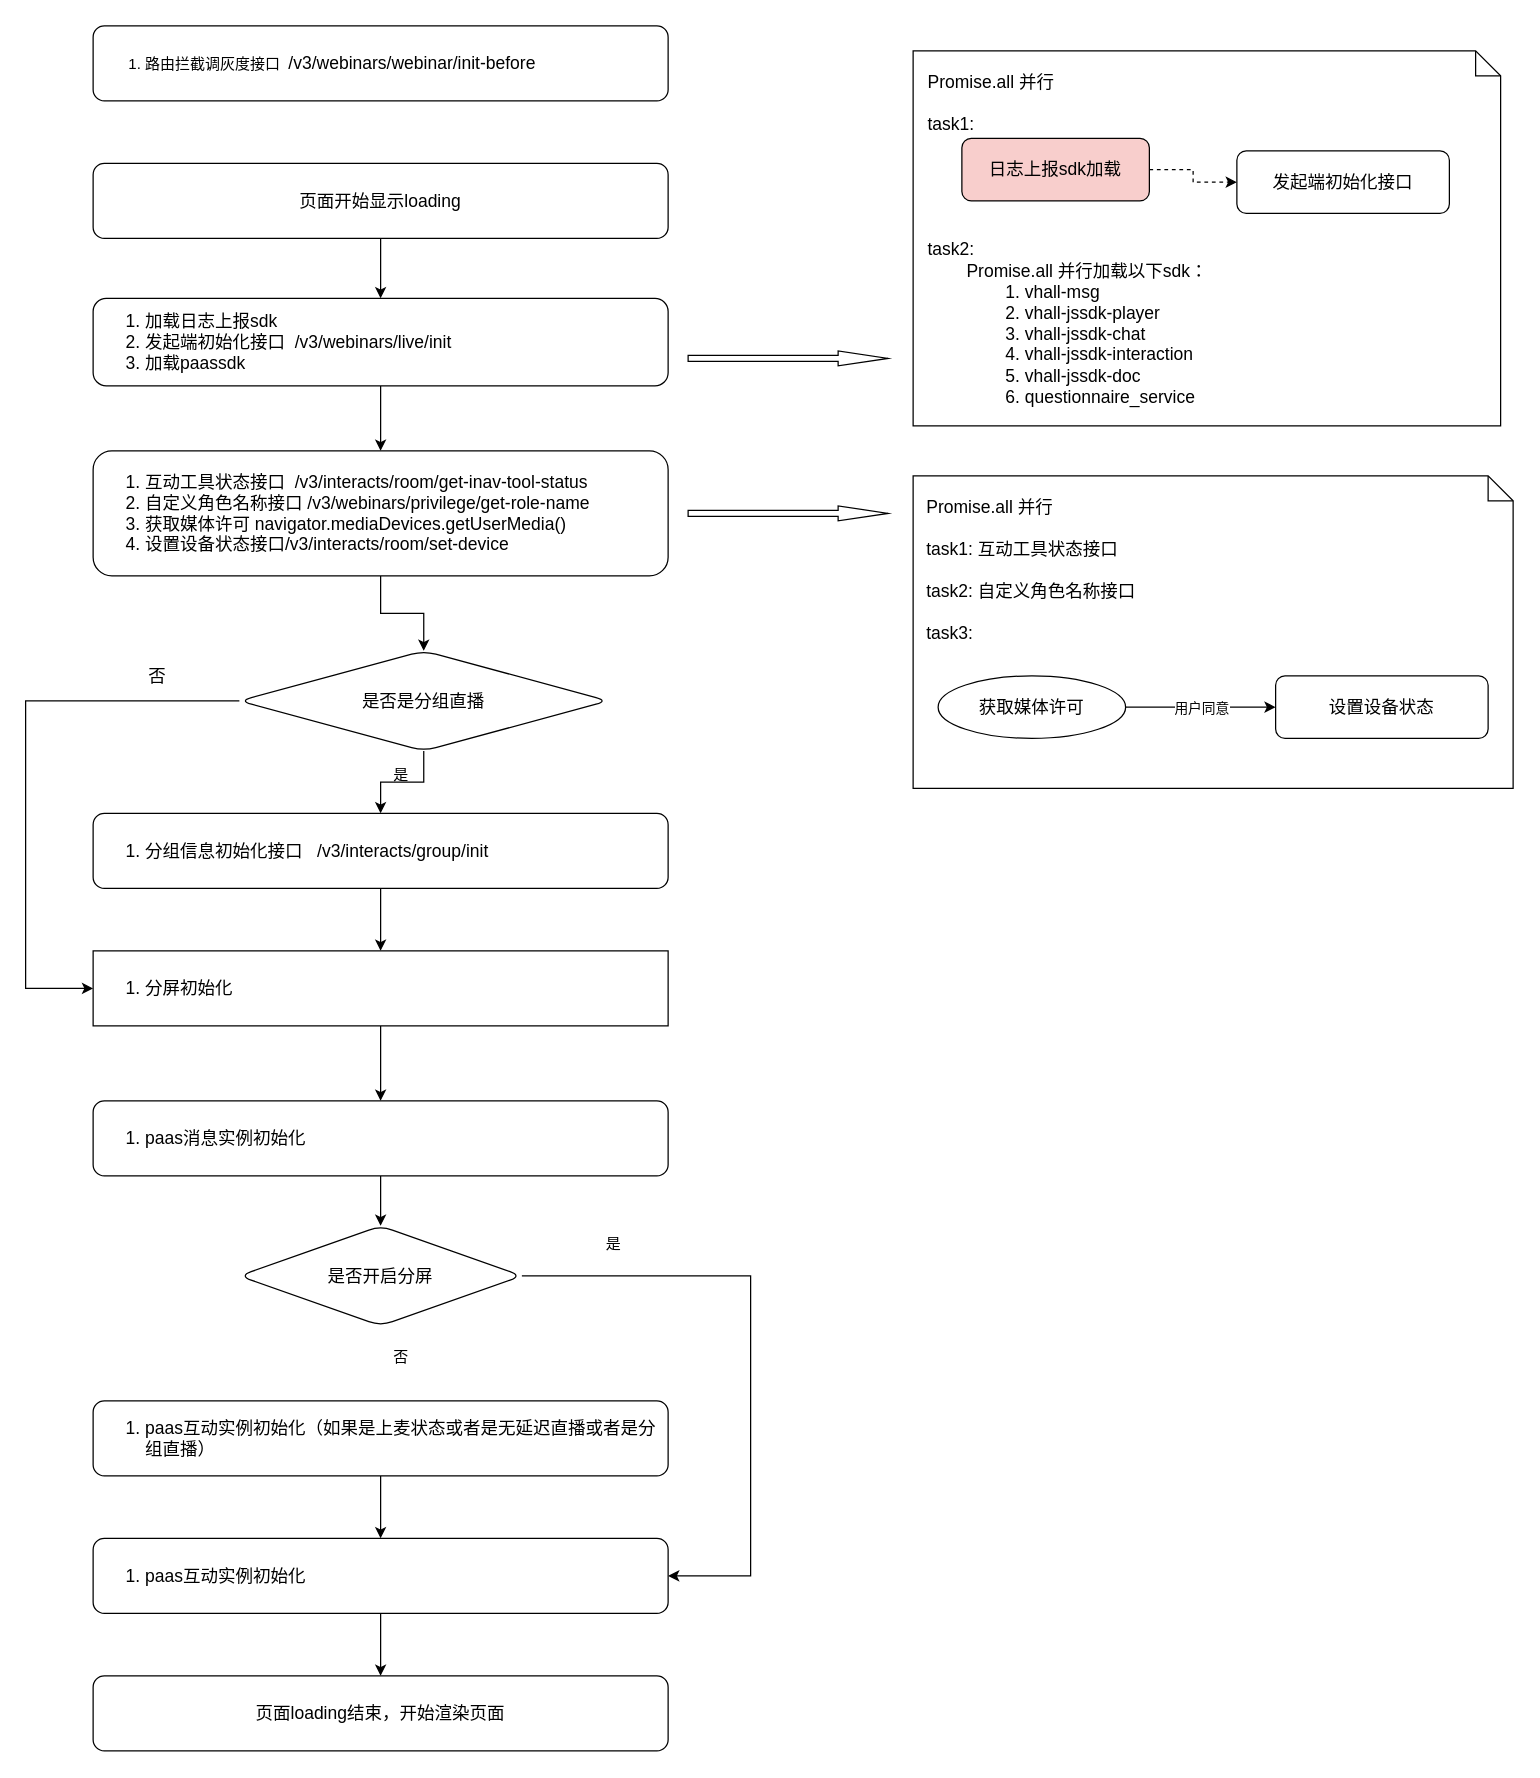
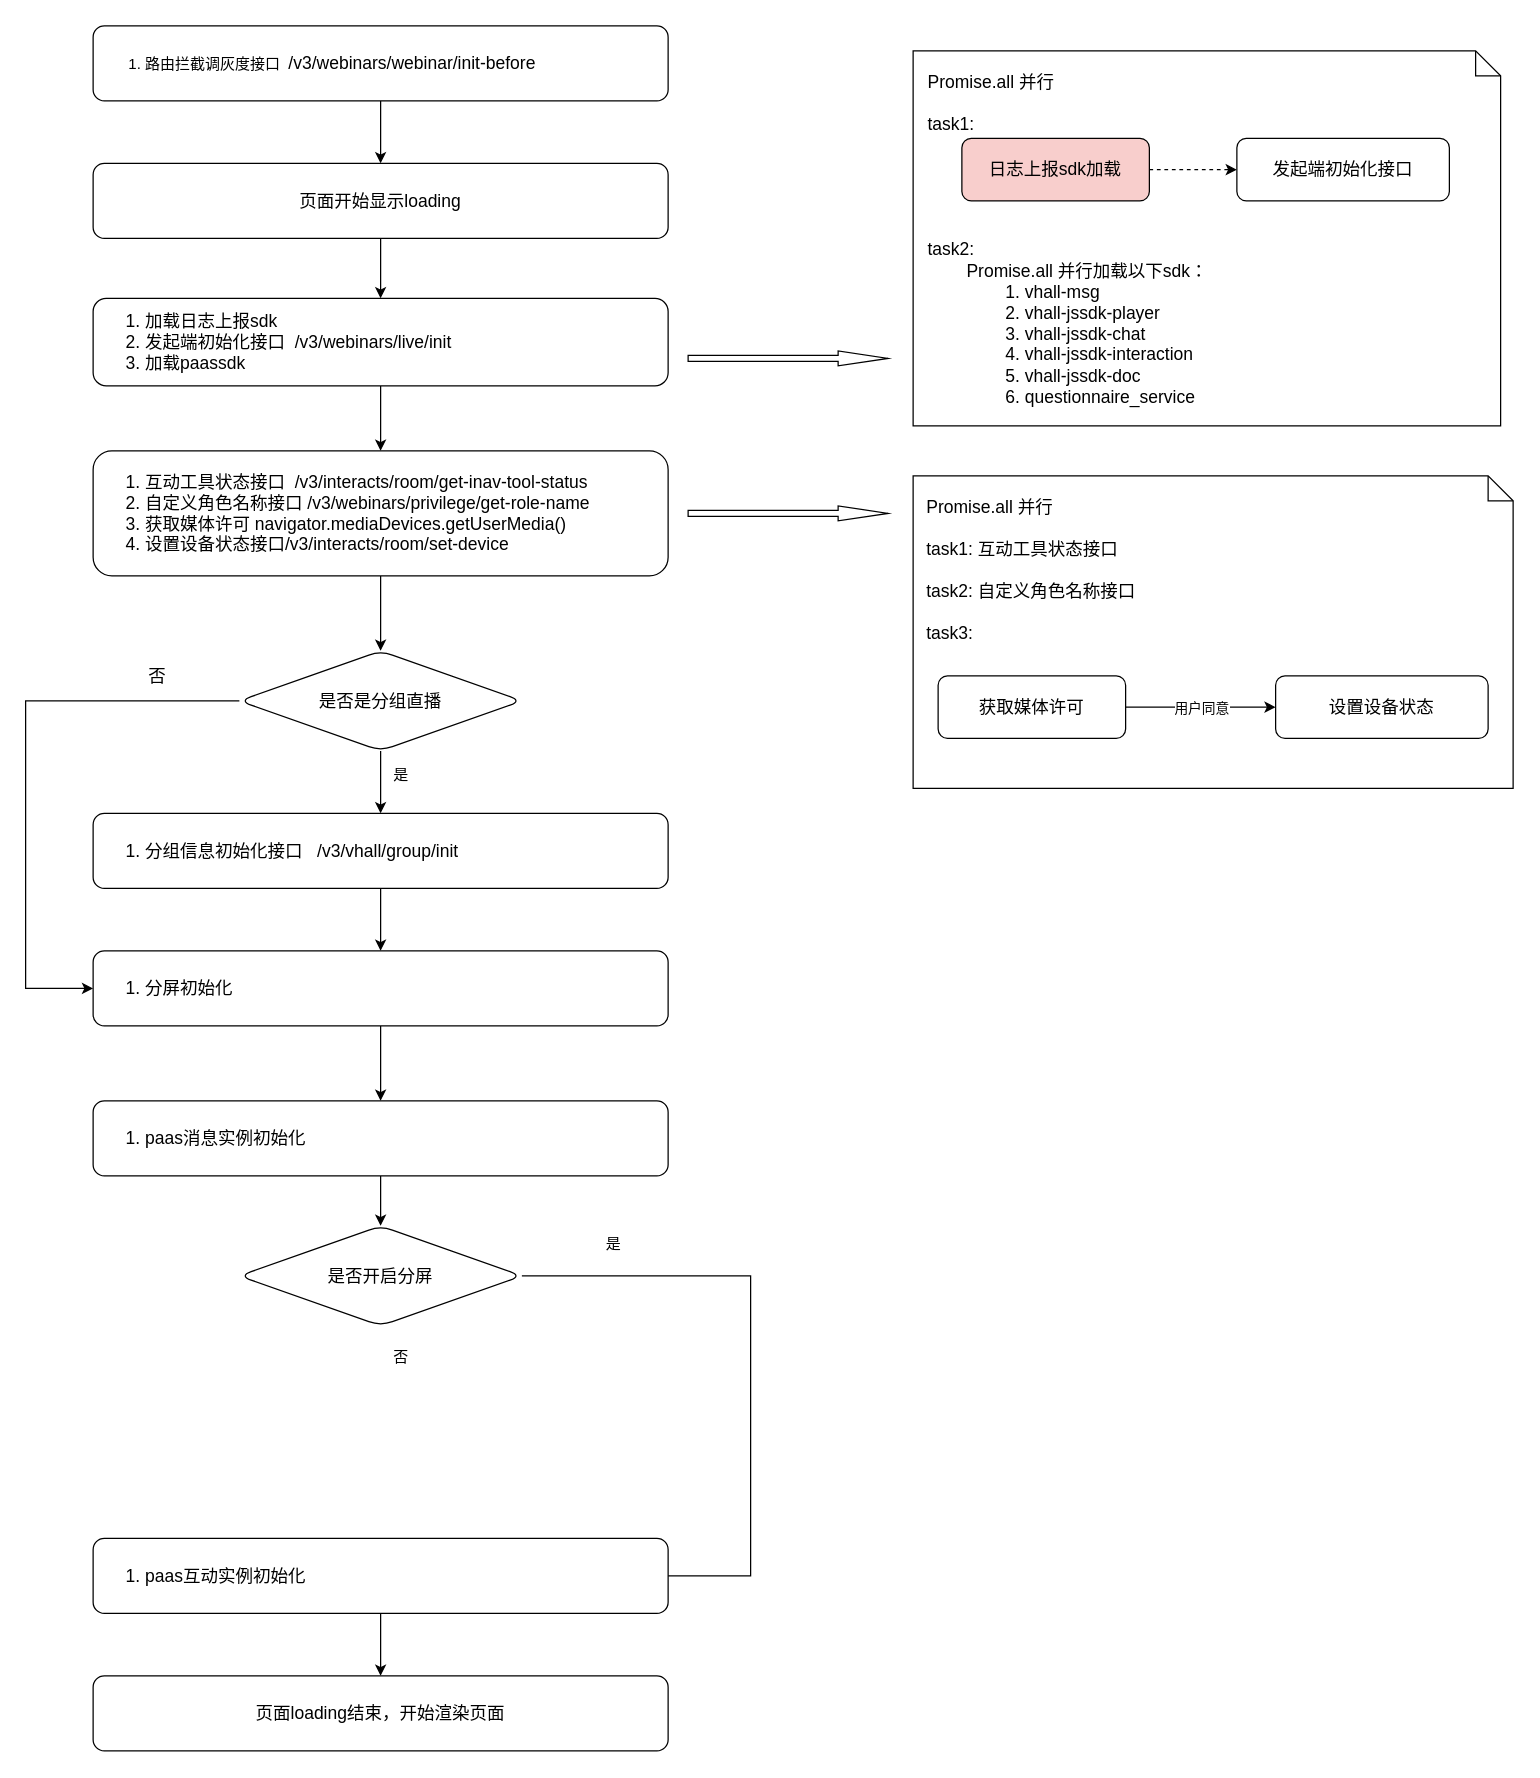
+ <mxCell id="3" value="" style="edgeStyle=orthogonalEdgeStyle;rounded=0;orthogonalLoop=1;jettySize=auto;html=1;" parent="1" source="4" target="6" edge="1"><mxGeometry relative="1" as="geometry" /></mxCell>
- <mxCell id="27" value="发起端初始化接口" style="rounded=1;whiteSpace=wrap;html=1;fontSize=14;" parent="1" vertex="1"><mxGeometry x="989" y="120" width="170" height="50" as="geometry" /></mxCell>
+ <mxCell id="27" value="发起端初始化接口" style="rounded=1;whiteSpace=wrap;html=1;fontSize=14;" parent="1" vertex="1"><mxGeometry x="989" y="110" width="170" height="50" as="geometry" /></mxCell>
- <mxCell id="15" value="&lt;font style=&quot;font-size: 14px;&quot;&gt;是否是分组直播&lt;/font&gt;" style="rhombus;whiteSpace=wrap;html=1;align=center;rounded=1;" parent="1" vertex="1"><mxGeometry x="191" y="520" width="295" height="80" as="geometry" /></mxCell>
+ <mxCell id="15" value="&lt;font style=&quot;font-size: 14px;&quot;&gt;是否是分组直播&lt;/font&gt;" style="rhombus;whiteSpace=wrap;html=1;align=center;rounded=1;" parent="1" vertex="1"><mxGeometry x="191" y="520" width="226" height="80" as="geometry" /></mxCell>
- <mxCell id="33" value="&lt;div style=&quot;text-align: left;&quot;&gt;&lt;span style=&quot;background-color: initial;&quot;&gt;获取媒体许可&lt;/span&gt;&lt;/div&gt;" style="ellipse;whiteSpace=wrap;html=1;fontSize=14;" vertex="1" parent="1"><mxGeometry x="750" y="540" width="150" height="50" as="geometry" /></mxCell>
+ <mxCell id="33" value="&lt;div style=&quot;text-align: left;&quot;&gt;&lt;span style=&quot;background-color: initial;&quot;&gt;获取媒体许可&lt;/span&gt;&lt;/div&gt;" style="rounded=1;whiteSpace=wrap;html=1;fontSize=14;" vertex="1" parent="1"><mxGeometry x="750" y="540" width="150" height="50" as="geometry" /></mxCell>
- <mxCell id="12" value="&lt;ol style=&quot;font-size: 14px;&quot;&gt;&lt;li&gt;&lt;span style=&quot;&quot;&gt;分组信息初始化接口&amp;nbsp; &amp;nbsp;&lt;/span&gt;/v3/interacts/group/init&lt;/li&gt;&lt;/ol&gt;" style="rounded=1;whiteSpace=wrap;html=1;align=left;" parent="1" vertex="1"><mxGeometry x="74" y="650" width="460" height="60" as="geometry" /></mxCell>
+ <mxCell id="12" value="&lt;ol style=&quot;font-size: 14px;&quot;&gt;&lt;li&gt;&lt;span style=&quot;&quot;&gt;分组信息初始化接口&amp;nbsp; &amp;nbsp;&lt;/span&gt;/v3/vhall/group/init&lt;/li&gt;&lt;/ol&gt;" style="rounded=1;whiteSpace=wrap;html=1;align=left;" parent="1" vertex="1"><mxGeometry x="74" y="650" width="460" height="60" as="geometry" /></mxCell>
- <mxCell id="20" value="&lt;ol style=&quot;font-size: 14px;&quot;&gt;&lt;li&gt;分屏初始化&lt;/li&gt;&lt;/ol&gt;" style="whiteSpace=wrap;html=1;align=left;rounded=0;" parent="1" vertex="1"><mxGeometry x="74" y="760" width="460" height="60" as="geometry" /></mxCell>
+ <mxCell id="20" value="&lt;ol style=&quot;font-size: 14px;&quot;&gt;&lt;li&gt;分屏初始化&lt;/li&gt;&lt;/ol&gt;" style="rounded=1;whiteSpace=wrap;html=1;align=left;" parent="1" vertex="1"><mxGeometry x="74" y="760" width="460" height="60" as="geometry" /></mxCell>
- <mxCell id="22" value="&lt;ol style=&quot;font-size: 14px;&quot;&gt;&lt;li&gt;paas互动实例初始化（如果是上麦状态或者是无延迟直播或者是分组直播）&lt;/li&gt;&lt;/ol&gt;" style="rounded=1;whiteSpace=wrap;html=1;align=left;" parent="1" vertex="1"><mxGeometry x="74" y="1120" width="460" height="60" as="geometry" /></mxCell>
- <mxCell id="21" value="" style="edgeStyle=orthogonalEdgeStyle;rounded=0;orthogonalLoop=1;jettySize=auto;html=1;fontSize=14;" parent="1" source="22" target="24" edge="1"><mxGeometry relative="1" as="geometry" /></mxCell>
- <mxCell id="37" value="" style="edgeStyle=orthogonalEdgeStyle;rounded=0;orthogonalLoop=1;jettySize=auto;html=1;entryX=1;entryY=0.5;entryDx=0;entryDy=0;" edge="1" parent="1" source="38" target="24"><mxGeometry relative="1" as="geometry"><mxPoint x="550" y="1020" as="targetPoint" /><Array as="points"><mxPoint x="600" y="1020" /><mxPoint x="600" y="1260" /></Array></mxGeometry></mxCell>
+ <mxCell id="37" value="" style="edgeStyle=orthogonalEdgeStyle;rounded=0;orthogonalLoop=1;jettySize=auto;html=1;entryX=1;entryY=0.5;entryDx=0;entryDy=0;endArrow=none;" edge="1" parent="1" source="38" target="24"><mxGeometry relative="1" as="geometry"><mxPoint x="550" y="1020" as="targetPoint" /><Array as="points"><mxPoint x="600" y="1020" /><mxPoint x="600" y="1260" /></Array></mxGeometry></mxCell>
